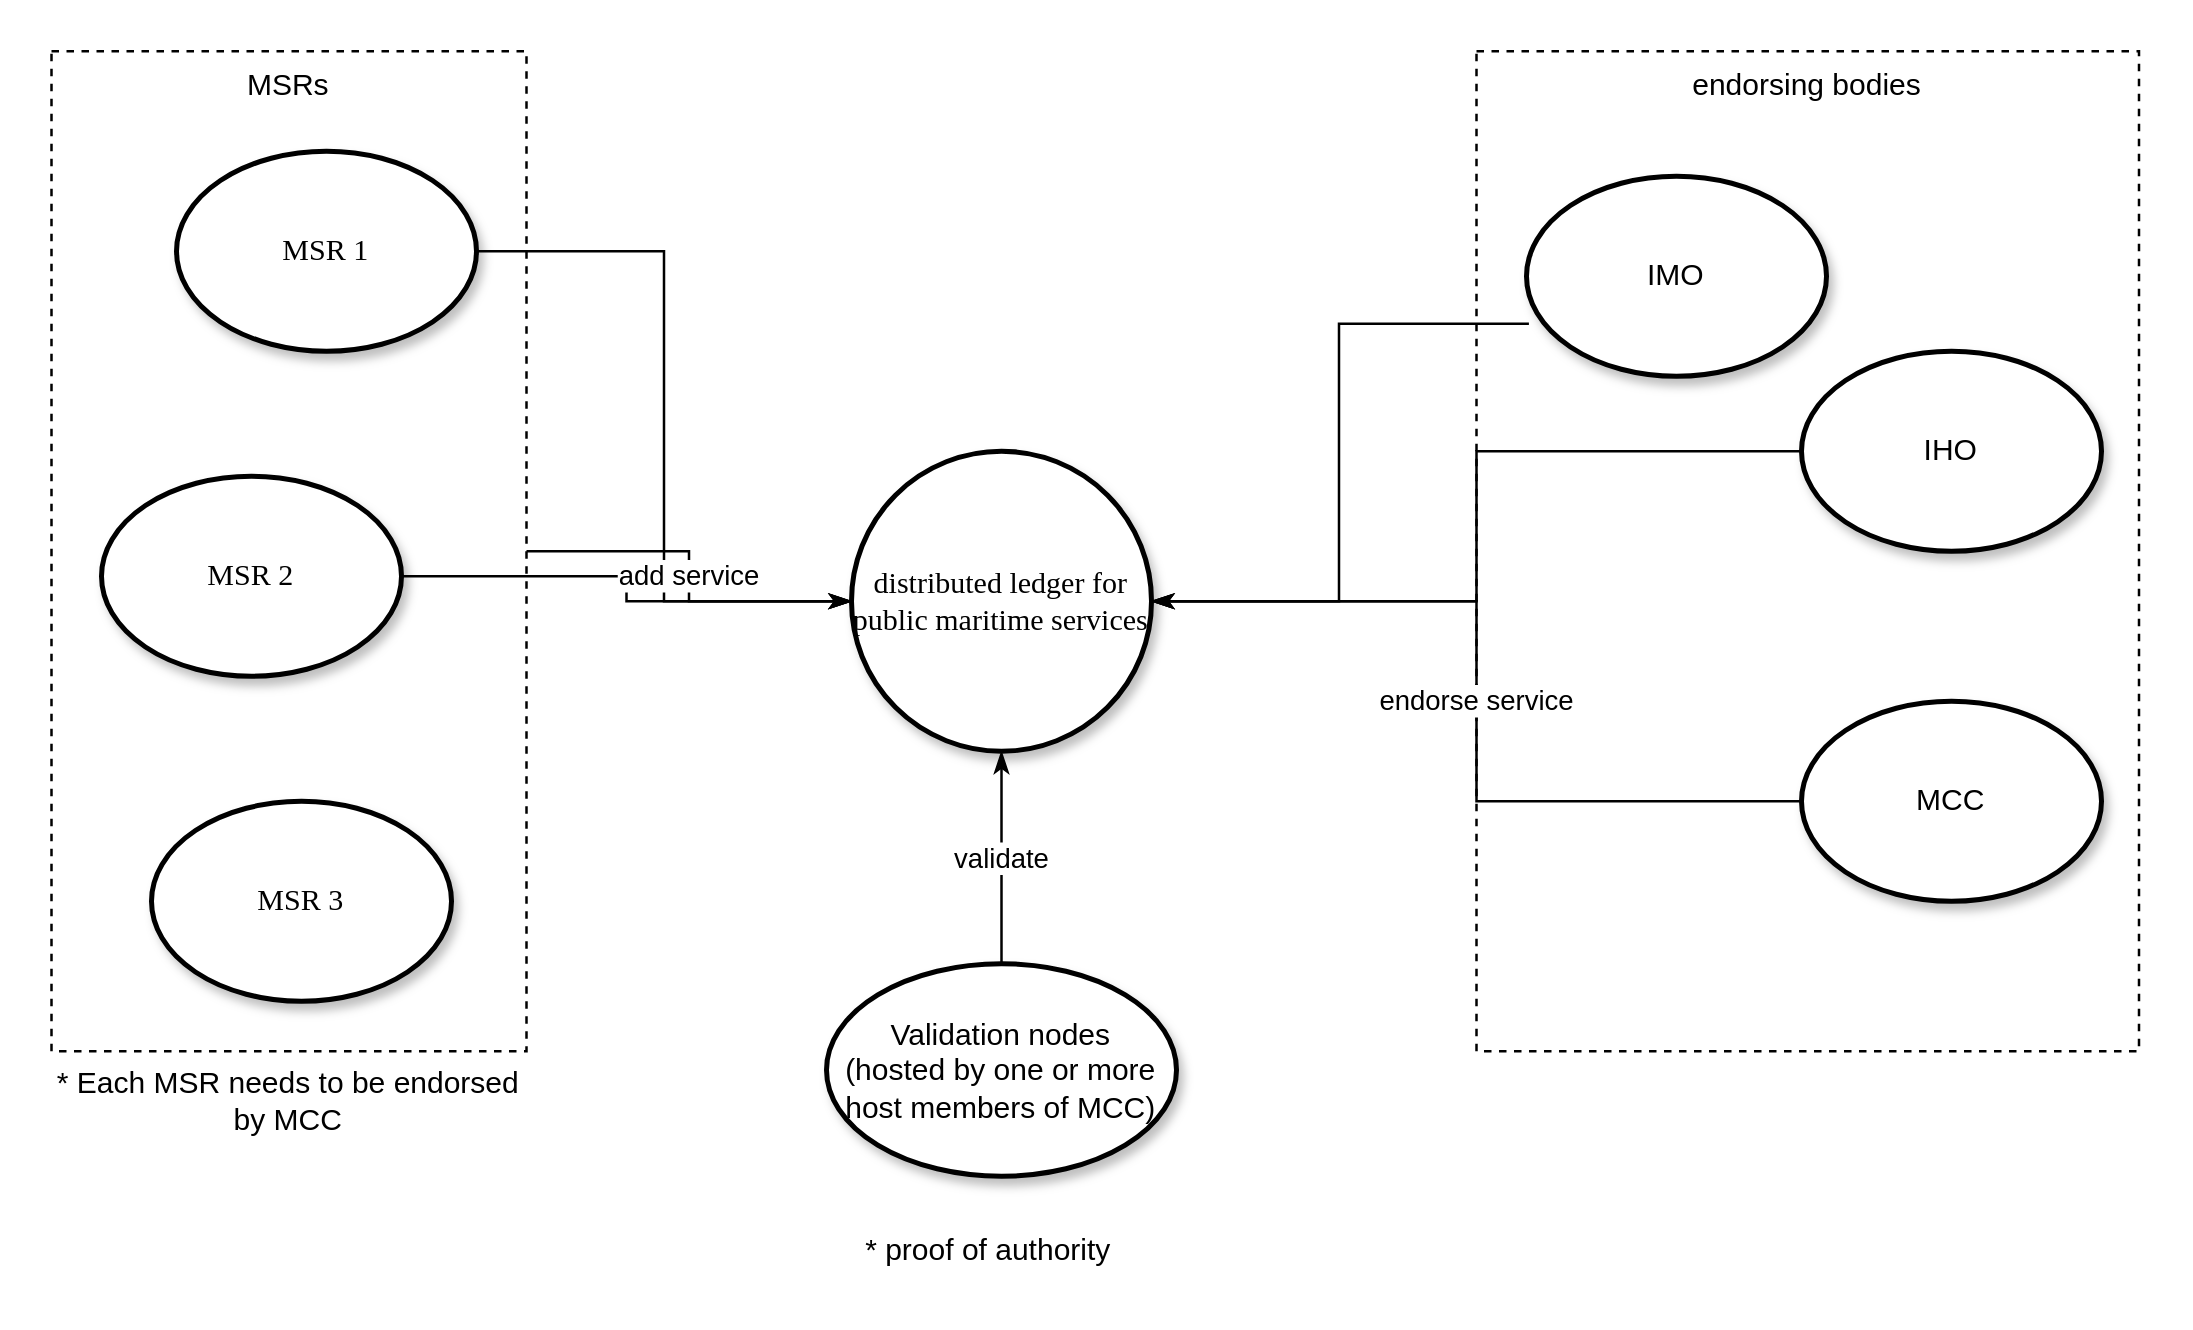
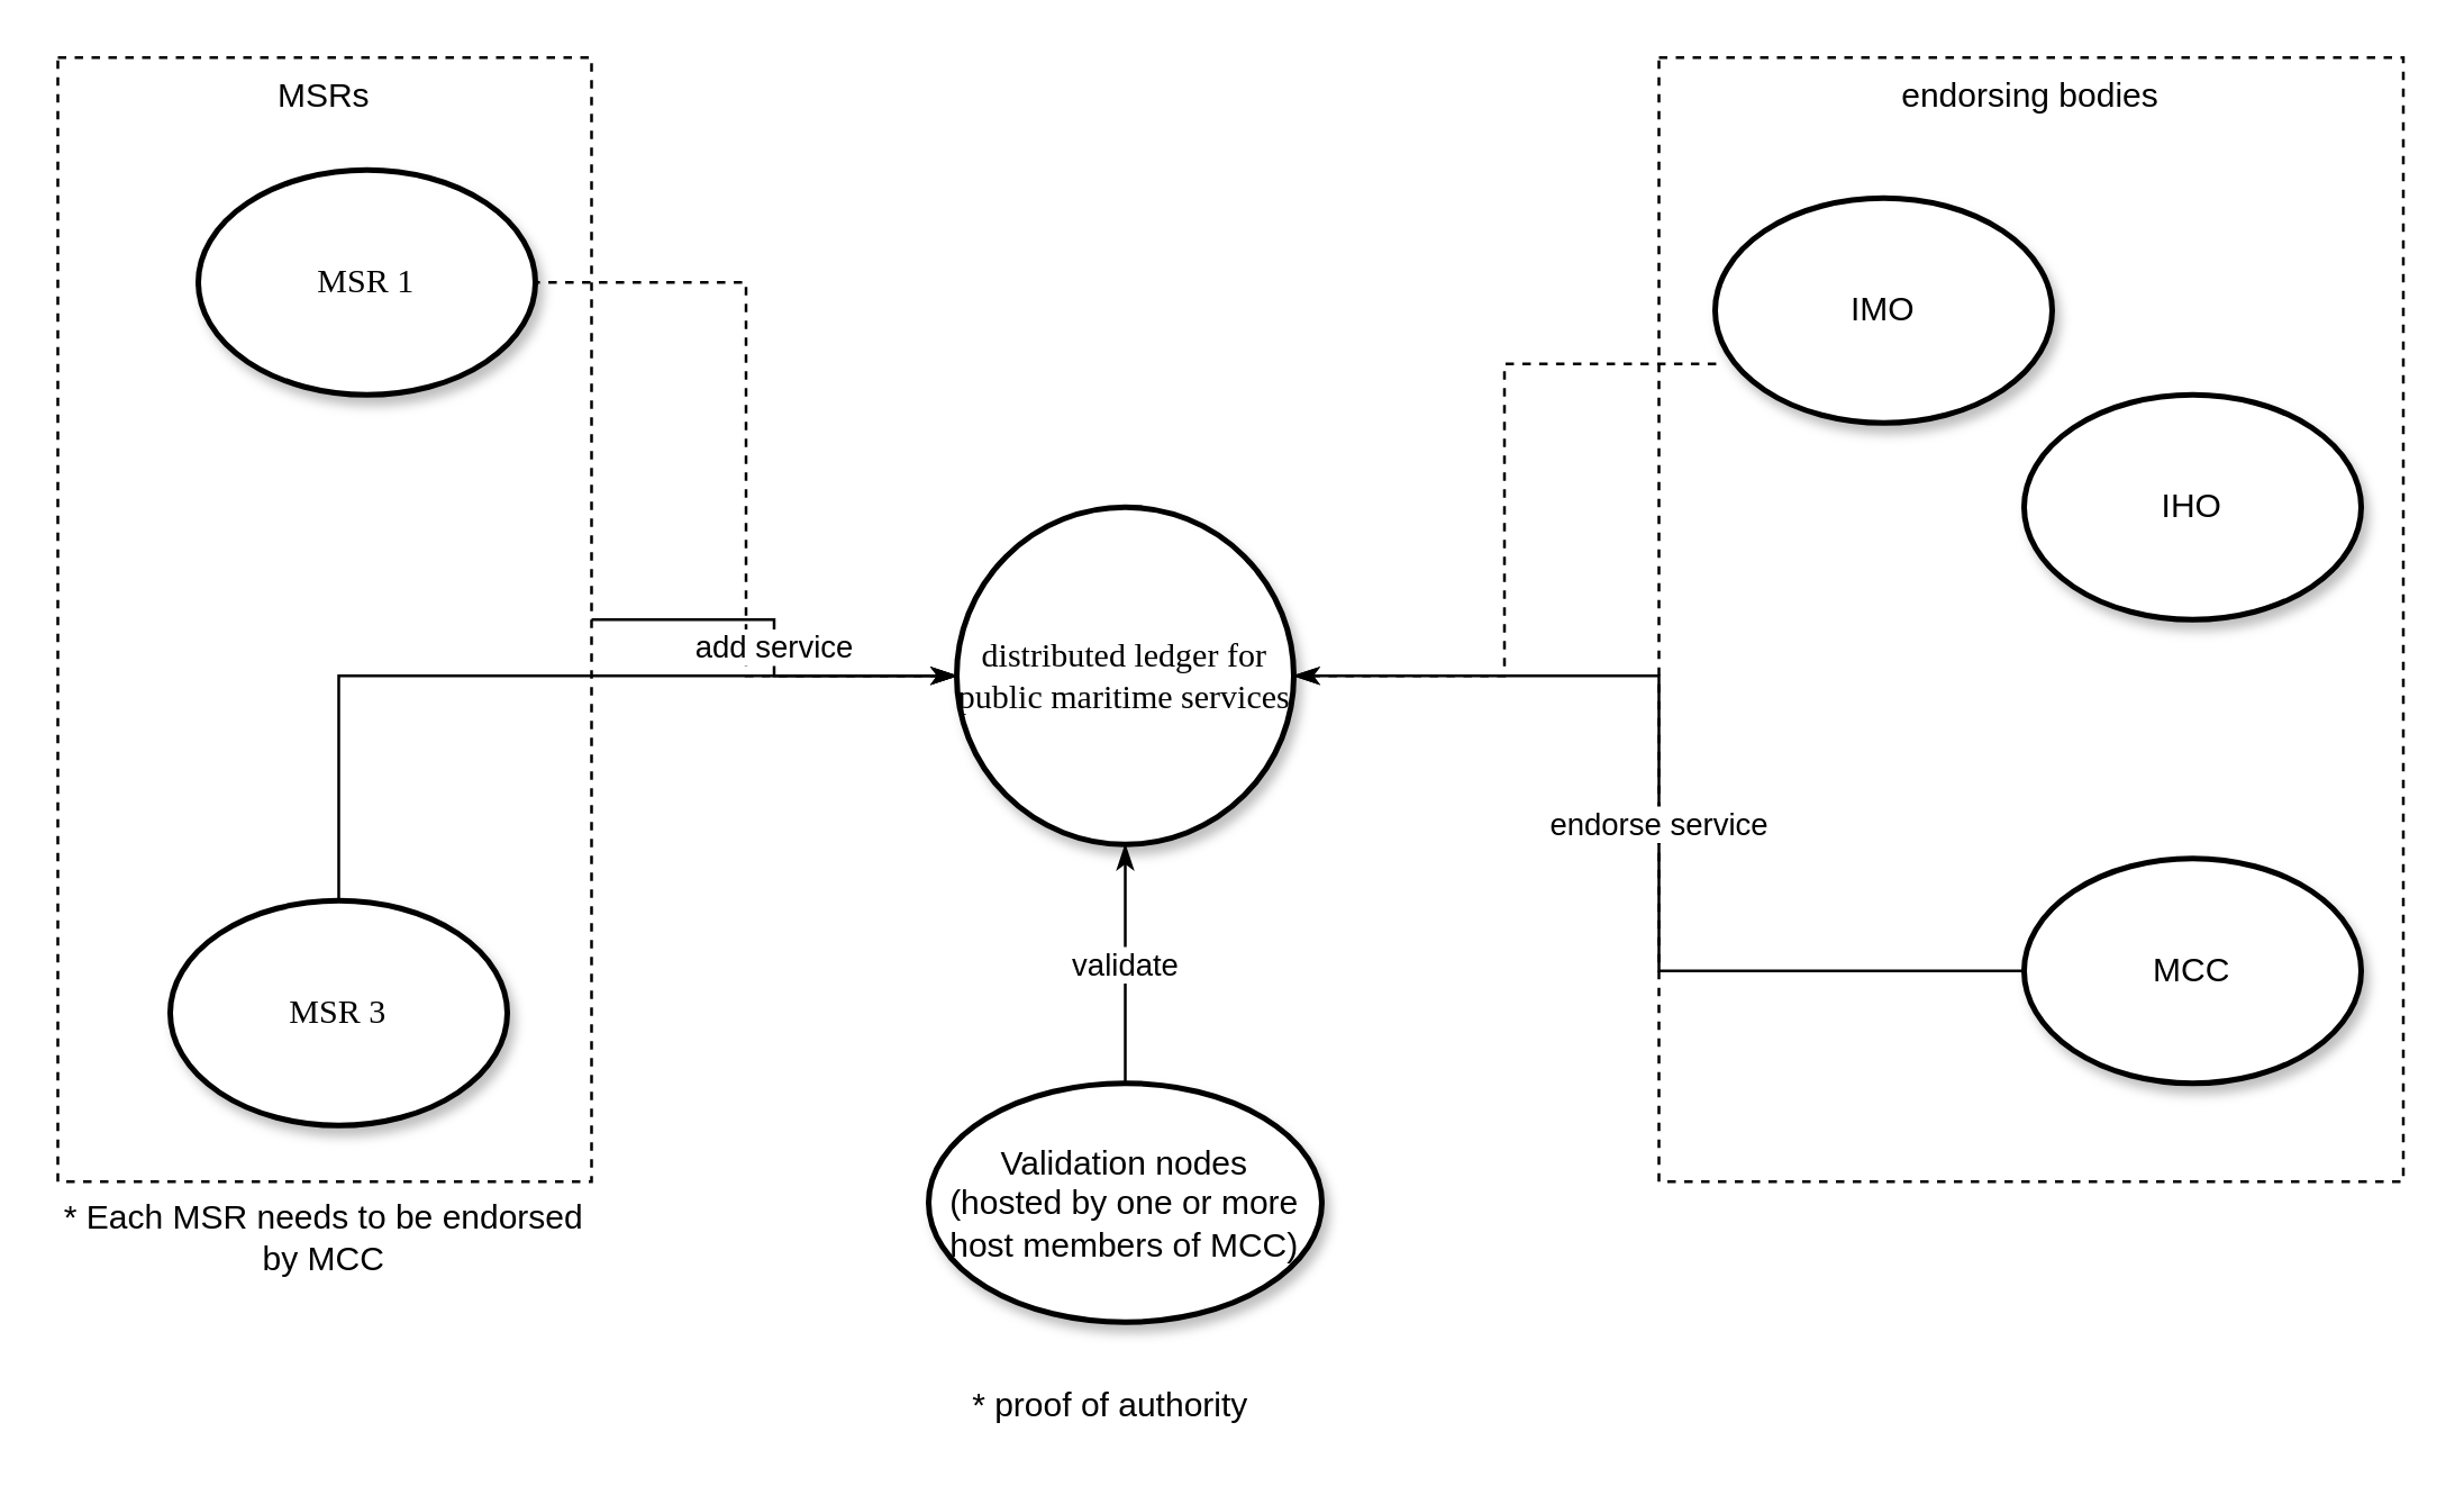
- <mxCell id="11" style="edgeStyle=orthogonalEdgeStyle;rounded=0;orthogonalLoop=1;jettySize=auto;html=1;entryX=1;entryY=0.5;entryDx=0;entryDy=0;startArrow=classicThin;startFill=1;endArrow=none;endFill=0;" edge="1" parent="1" source="13" target="4"><mxGeometry relative="1" as="geometry" /></mxCell>
+ <mxCell id="11" style="edgeStyle=orthogonalEdgeStyle;rounded=0;orthogonalLoop=1;jettySize=auto;html=1;entryX=1;entryY=0.5;entryDx=0;entryDy=0;startArrow=classicThin;startFill=1;endArrow=none;endFill=0;dashed=1;" edge="1" parent="1" source="13" target="4"><mxGeometry relative="1" as="geometry" /></mxCell>
- <mxCell id="7" style="edgeStyle=orthogonalEdgeStyle;rounded=0;orthogonalLoop=1;jettySize=auto;html=1;entryX=0.008;entryY=0.738;entryDx=0;entryDy=0;entryPerimeter=0;startArrow=classicThin;startFill=1;endArrow=none;endFill=0;" edge="1" parent="1" source="13" target="16"><mxGeometry relative="1" as="geometry" /></mxCell>
+ <mxCell id="7" style="edgeStyle=orthogonalEdgeStyle;rounded=0;orthogonalLoop=1;jettySize=auto;html=1;entryX=0.008;entryY=0.738;entryDx=0;entryDy=0;entryPerimeter=0;startArrow=classicThin;startFill=1;endArrow=none;endFill=0;dashed=1;" edge="1" parent="1" source="13" target="16"><mxGeometry relative="1" as="geometry" /></mxCell>
- <mxCell id="8" style="edgeStyle=orthogonalEdgeStyle;rounded=0;orthogonalLoop=1;jettySize=auto;html=1;startArrow=classicThin;startFill=1;endArrow=none;endFill=0;" edge="1" parent="1" source="13" target="18"><mxGeometry relative="1" as="geometry" /></mxCell>
+ <mxCell id="8" style="edgeStyle=orthogonalEdgeStyle;rounded=0;orthogonalLoop=1;jettySize=auto;html=1;startArrow=classicThin;startFill=1;endArrow=none;endFill=0;" edge="1" parent="1" source="13" target="14"><mxGeometry relative="1" as="geometry" /></mxCell>
- <mxCell id="5" value="&lt;span&gt;MSR 2&lt;/span&gt;" style="ellipse;whiteSpace=wrap;html=1;rounded=1;shadow=1;comic=0;labelBackgroundColor=none;strokeWidth=2;fontFamily=Verdana;fontSize=12;align=center;" vertex="1" parent="1"><mxGeometry x="40" y="190" width="120" height="80" as="geometry" /></mxCell>
- <mxCell id="10" style="edgeStyle=orthogonalEdgeStyle;rounded=0;orthogonalLoop=1;jettySize=auto;html=1;startArrow=classicThin;startFill=1;endArrow=none;endFill=0;" edge="1" parent="1" source="13" target="5"><mxGeometry relative="1" as="geometry" /></mxCell>
- <mxCell id="17" value="&lt;font face=&quot;helvetica&quot;&gt;MCC&lt;/font&gt;" style="ellipse;whiteSpace=wrap;html=1;rounded=1;shadow=1;comic=0;labelBackgroundColor=none;strokeWidth=2;fontFamily=Verdana;fontSize=12;align=center;" vertex="1" parent="1"><mxGeometry x="720" y="280" width="120" height="80" as="geometry" /></mxCell>
+ <mxCell id="17" value="&lt;font face=&quot;helvetica&quot;&gt;MCC&lt;/font&gt;" style="ellipse;whiteSpace=wrap;html=1;rounded=1;shadow=1;comic=0;labelBackgroundColor=none;strokeWidth=2;fontFamily=Verdana;fontSize=12;align=center;" vertex="1" parent="1"><mxGeometry x="720" y="305" width="120" height="80" as="geometry" /></mxCell>
